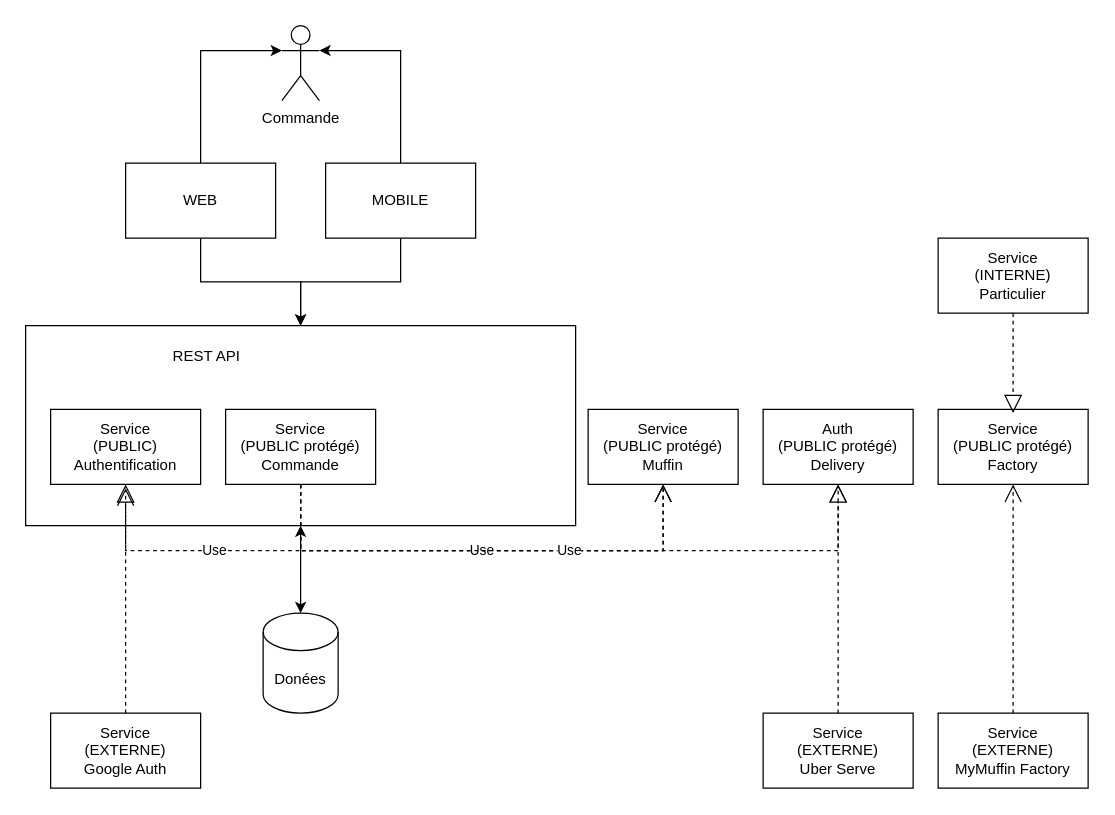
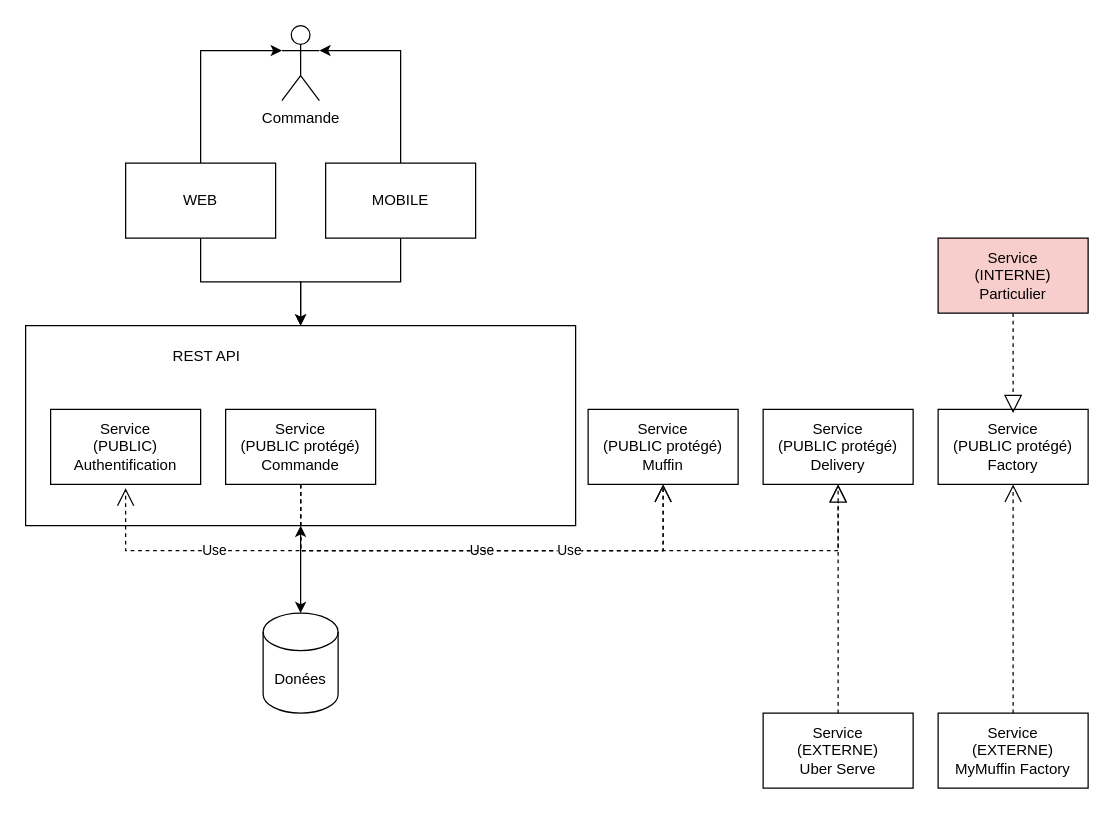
- <mxCell id="23" value="Service&lt;br&gt;(INTERNE)&lt;br&gt;Particulier" style="rounded=0;whiteSpace=wrap;html=1;" vertex="1" parent="1"><mxGeometry x="750" y="190" width="120" height="60" as="geometry" /></mxCell>
+ <mxCell id="23" value="Service&lt;br&gt;(INTERNE)&lt;br&gt;Particulier" style="rounded=0;whiteSpace=wrap;html=1;fillColor=#f8cecc;" vertex="1" parent="1"><mxGeometry x="750" y="190" width="120" height="60" as="geometry" /></mxCell>
- <mxCell id="12" value="Auth&lt;br&gt;(PUBLIC protégé)&lt;br&gt;Delivery" style="rounded=0;whiteSpace=wrap;html=1;" vertex="1" parent="1"><mxGeometry x="610" y="327" width="120" height="60" as="geometry" /></mxCell>
+ <mxCell id="12" value="Service&lt;br&gt;(PUBLIC protégé)&lt;br&gt;Delivery" style="rounded=0;whiteSpace=wrap;html=1;" vertex="1" parent="1"><mxGeometry x="610" y="327" width="120" height="60" as="geometry" /></mxCell>
- <mxCell id="18" value="" style="endArrow=block;dashed=1;endFill=0;endSize=12;html=1;rounded=0;entryX=0.5;entryY=1;entryDx=0;entryDy=0;exitX=0.5;exitY=0;exitDx=0;exitDy=0;" edge="1" parent="1" source="17" target="9"><mxGeometry width="160" relative="1" as="geometry"><mxPoint x="40" y="580" as="sourcePoint" /><mxPoint x="200" y="580" as="targetPoint" /></mxGeometry></mxCell>
- <mxCell id="17" value="Service&lt;br&gt;(EXTERNE)&lt;br&gt;Google Auth" style="rounded=0;whiteSpace=wrap;html=1;" vertex="1" parent="1"><mxGeometry x="40" y="570" width="120" height="60" as="geometry" /></mxCell>
